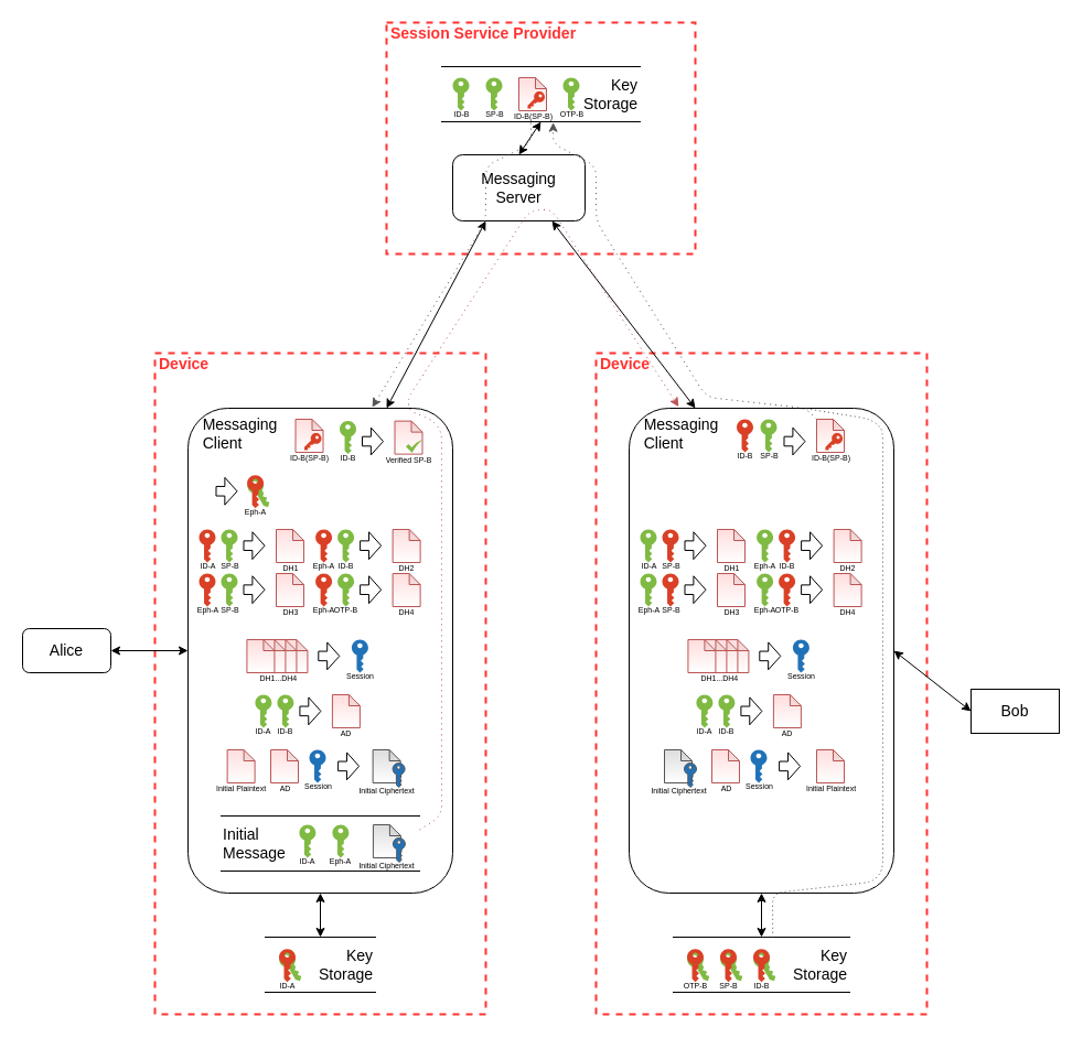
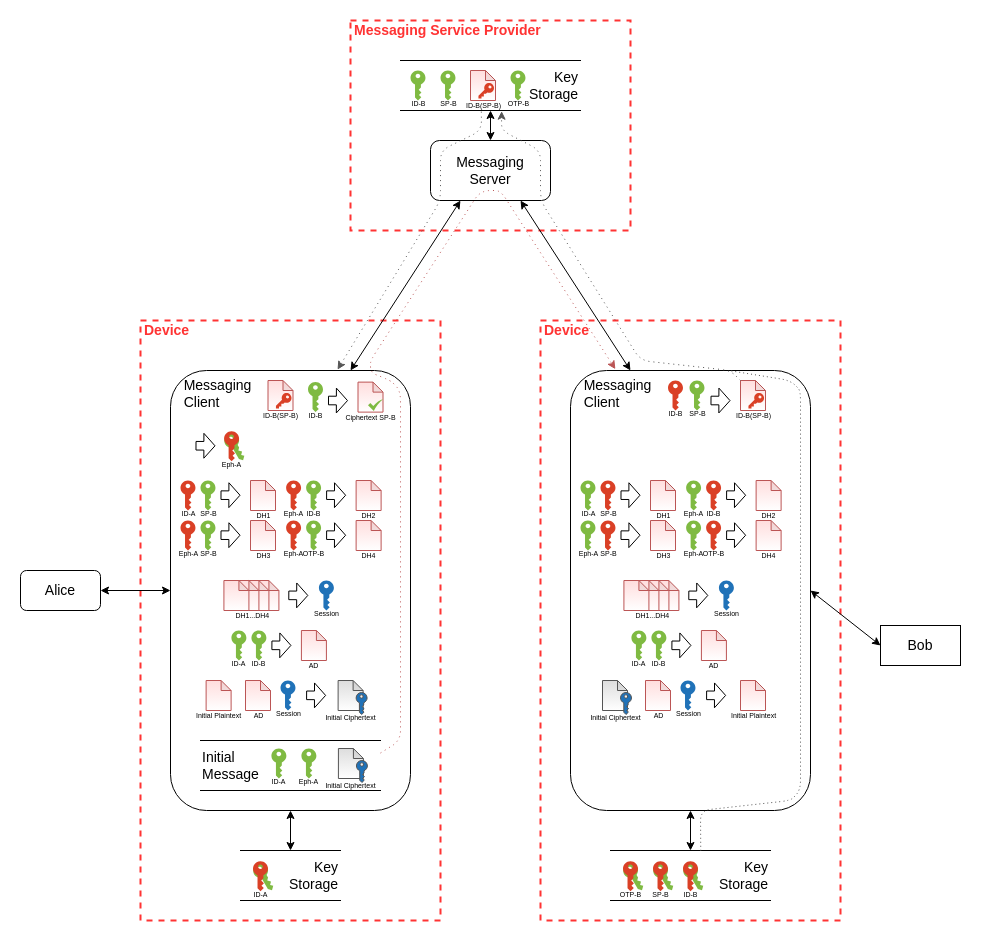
- <mxCell id="5" value="&lt;font style=&quot;font-size: 14px&quot;&gt;Session Service Provider&lt;/font&gt;" style="html=1;fontColor=#FF3333;fontStyle=1;align=left;verticalAlign=top;spacing=0;labelBorderColor=none;fillColor=none;dashed=1;strokeWidth=2;strokeColor=#FF3333;spacingLeft=4;spacingTop=-3;" parent="1" vertex="1"><mxGeometry x="350" y="20" width="280" height="210" as="geometry" /></mxCell>
+ <mxCell id="5" value="&lt;font style=&quot;font-size: 14px&quot;&gt;Messaging Service Provider&lt;/font&gt;" style="html=1;fontColor=#FF3333;fontStyle=1;align=left;verticalAlign=top;spacing=0;labelBorderColor=none;fillColor=none;dashed=1;strokeWidth=2;strokeColor=#FF3333;spacingLeft=4;spacingTop=-3;" parent="1" vertex="1"><mxGeometry x="350" y="20" width="280" height="210" as="geometry" /></mxCell>
- <mxCell id="14" value="&lt;font style=&quot;font-size: 14px&quot;&gt;Messaging&lt;br&gt;Server&lt;/font&gt;" style="rounded=1;whiteSpace=wrap;html=1;" parent="1" vertex="1"><mxGeometry x="410" y="140" width="120" height="60" as="geometry" /></mxCell>
+ <mxCell id="14" value="&lt;font style=&quot;font-size: 14px&quot;&gt;Messaging&lt;br&gt;Server&lt;/font&gt;" style="rounded=1;whiteSpace=wrap;html=1;" parent="1" vertex="1"><mxGeometry x="430" y="140" width="120" height="60" as="geometry" /></mxCell>
- <mxCell id="55" value="&lt;span style=&quot;font-size: 7px&quot;&gt;Verified SP-B&lt;br&gt;&lt;/span&gt;" style="shape=note;html=1;backgroundOutline=1;darkOpacity=0.05;size=10;labelPosition=center;verticalLabelPosition=bottom;align=center;verticalAlign=top;spacingTop=-10;gradientColor=#ffffff;fillColor=#FFDDDD;strokeColor=#BB5555;" parent="54" vertex="1"><mxGeometry width="25" height="30" as="geometry" /></mxCell>
+ <mxCell id="55" value="&lt;span style=&quot;font-size: 7px&quot;&gt;Ciphertext SP-B&lt;br&gt;&lt;/span&gt;" style="shape=note;html=1;backgroundOutline=1;darkOpacity=0.05;size=10;labelPosition=center;verticalLabelPosition=bottom;align=center;verticalAlign=top;spacingTop=-10;gradientColor=#ffffff;fillColor=#FFDDDD;strokeColor=#BB5555;" parent="54" vertex="1"><mxGeometry width="25" height="30" as="geometry" /></mxCell>
